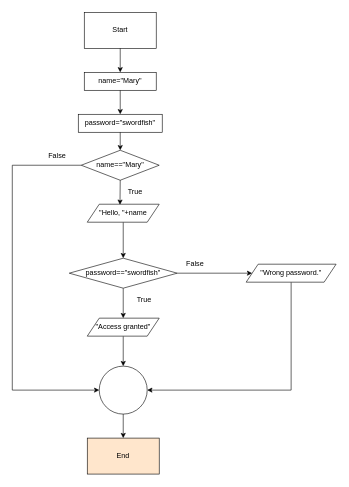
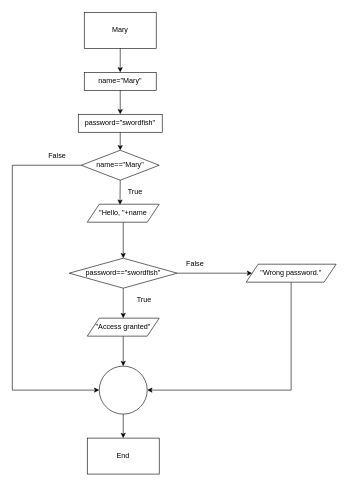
- <mxCell id="2" value="Start" style="rounded=0;whiteSpace=wrap;html=1;" parent="1" vertex="1"><mxGeometry x="140" y="20" width="120" height="60" as="geometry" /></mxCell>
+ <mxCell id="2" value="Mary" style="rounded=0;whiteSpace=wrap;html=1;" parent="1" vertex="1"><mxGeometry x="140" y="20" width="120" height="60" as="geometry" /></mxCell>
- <mxCell id="26" value="End" style="rounded=0;whiteSpace=wrap;html=1;fillColor=#ffe6cc;" parent="1" vertex="1"><mxGeometry x="145" y="730" width="120" height="60" as="geometry" /></mxCell>
+ <mxCell id="26" value="End" style="rounded=0;whiteSpace=wrap;html=1;" parent="1" vertex="1"><mxGeometry x="145" y="730" width="120" height="60" as="geometry" /></mxCell>
